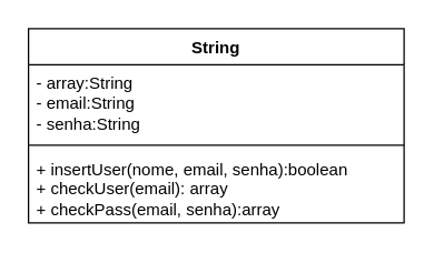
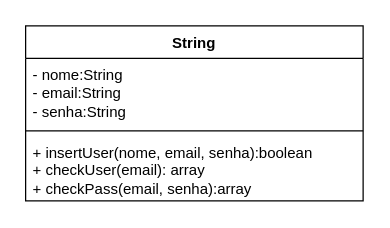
- <mxCell id="3" value="- array:String&lt;div&gt;- email:String&lt;/div&gt;&lt;div&gt;- senha:String&lt;/div&gt;" style="text;strokeColor=none;fillColor=none;align=left;verticalAlign=top;spacingLeft=4;spacingRight=4;overflow=hidden;rotatable=0;points=[[0,0.5],[1,0.5]];portConstraint=eastwest;whiteSpace=wrap;html=1;" vertex="1" parent="2"><mxGeometry y="26" width="270" height="54" as="geometry" /></mxCell>
+ <mxCell id="3" value="- nome:String&lt;div&gt;- email:String&lt;/div&gt;&lt;div&gt;- senha:String&lt;/div&gt;" style="text;strokeColor=none;fillColor=none;align=left;verticalAlign=top;spacingLeft=4;spacingRight=4;overflow=hidden;rotatable=0;points=[[0,0.5],[1,0.5]];portConstraint=eastwest;whiteSpace=wrap;html=1;" vertex="1" parent="2"><mxGeometry y="26" width="270" height="54" as="geometry" /></mxCell>
